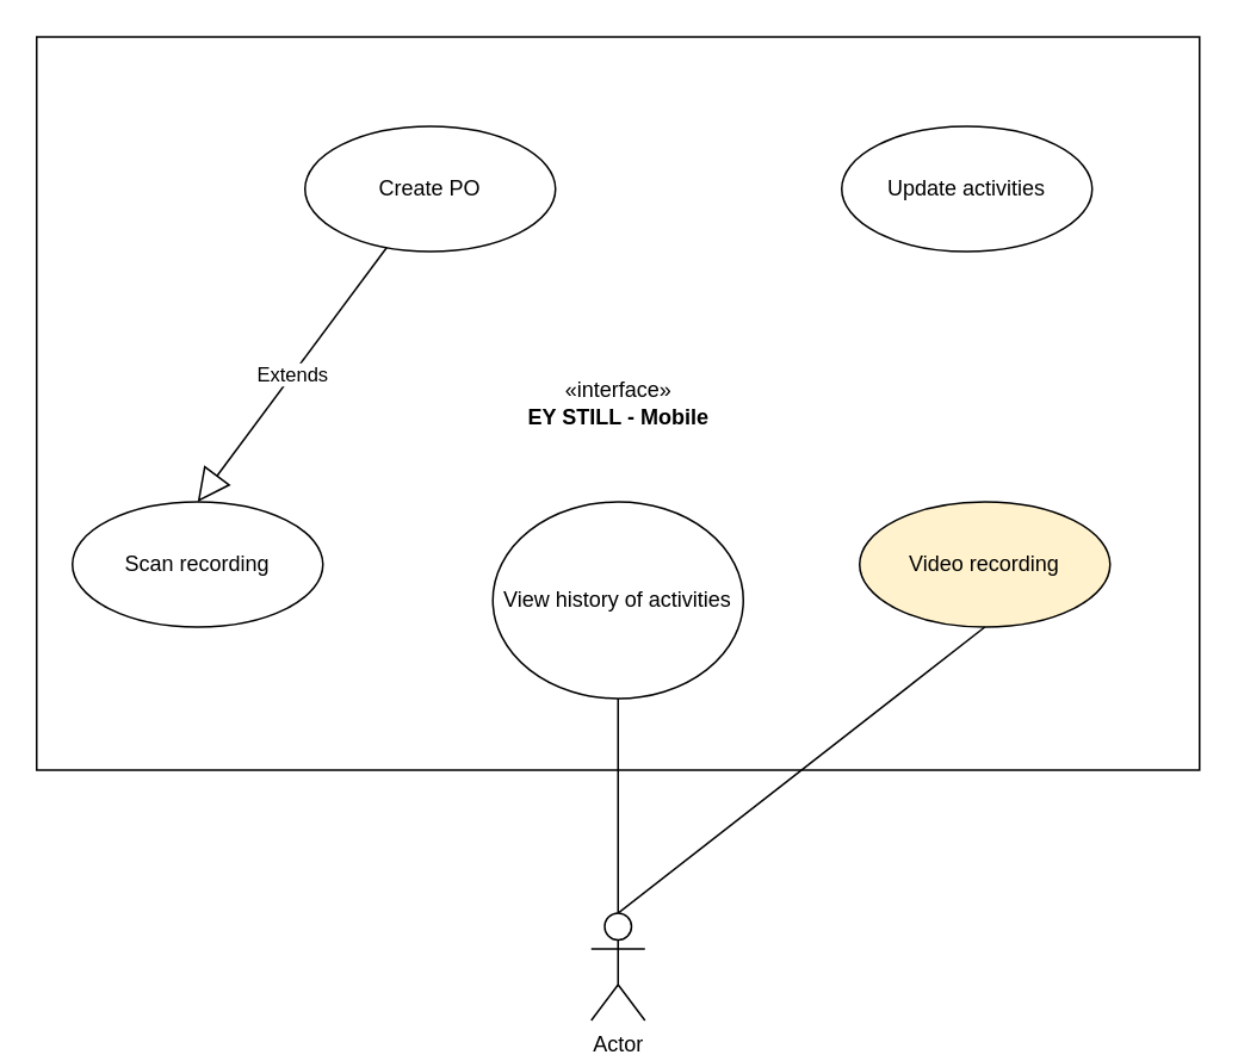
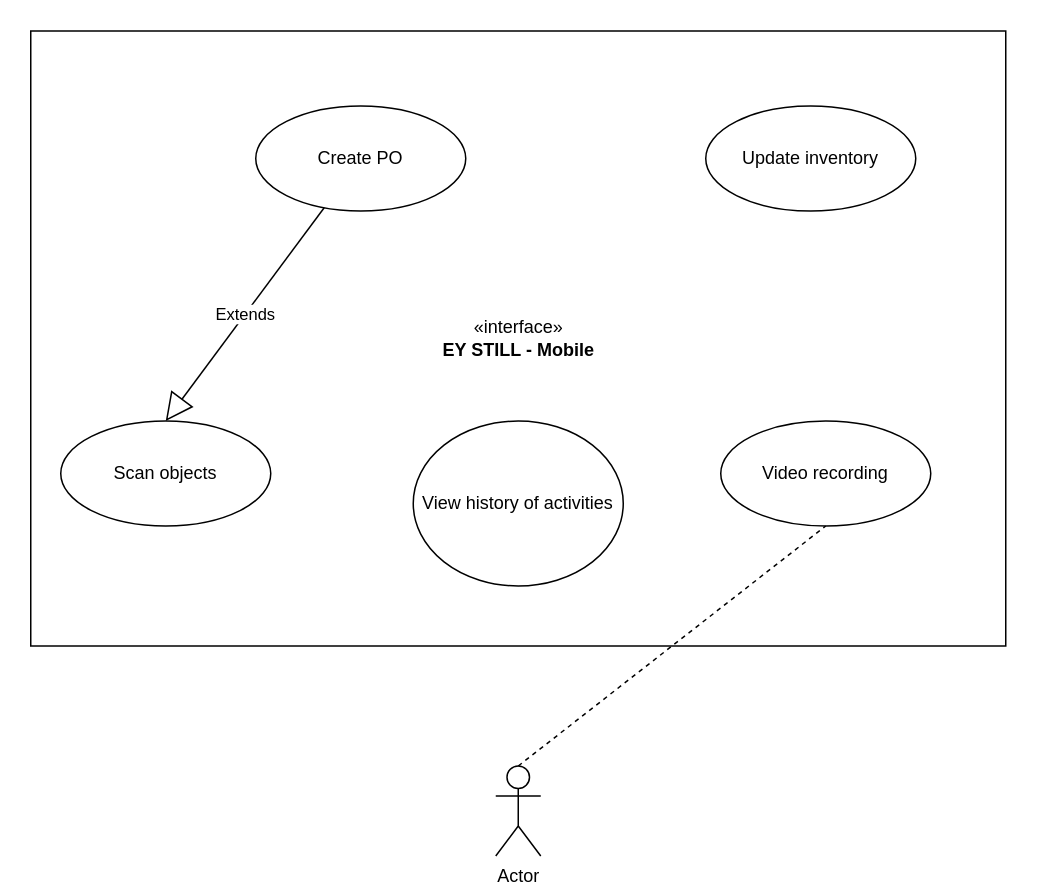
- <mxCell id="7" value="Update activities" style="ellipse;whiteSpace=wrap;html=1;" parent="1" vertex="1"><mxGeometry x="470" y="70" width="140" height="70" as="geometry" /></mxCell>
+ <mxCell id="7" value="Update inventory" style="ellipse;whiteSpace=wrap;html=1;" parent="1" vertex="1"><mxGeometry x="470" y="70" width="140" height="70" as="geometry" /></mxCell>
- <mxCell id="4" value="Scan recording" style="ellipse;whiteSpace=wrap;html=1;" parent="1" vertex="1"><mxGeometry x="40" y="280" width="140" height="70" as="geometry" /></mxCell>
+ <mxCell id="4" value="Scan objects" style="ellipse;whiteSpace=wrap;html=1;" parent="1" vertex="1"><mxGeometry x="40" y="280" width="140" height="70" as="geometry" /></mxCell>
- <mxCell id="5" value="Video recording" style="ellipse;whiteSpace=wrap;html=1;fillColor=#fff2cc;" parent="1" vertex="1"><mxGeometry x="480" y="280" width="140" height="70" as="geometry" /></mxCell>
+ <mxCell id="5" value="Video recording" style="ellipse;whiteSpace=wrap;html=1;" parent="1" vertex="1"><mxGeometry x="480" y="280" width="140" height="70" as="geometry" /></mxCell>
- <mxCell id="10" value="" style="endArrow=none;html=1;rounded=0;entryX=0.5;entryY=1;entryDx=0;entryDy=0;exitX=0.5;exitY=0;exitDx=0;exitDy=0;exitPerimeter=0;" parent="1" source="3" target="5" edge="1"><mxGeometry width="50" height="50" relative="1" as="geometry"><mxPoint x="350" y="510" as="sourcePoint" /><mxPoint x="339.103" y="359.997" as="targetPoint" /></mxGeometry></mxCell>
+ <mxCell id="10" value="" style="endArrow=none;html=1;rounded=0;entryX=0.5;entryY=1;entryDx=0;entryDy=0;exitX=0.5;exitY=0;exitDx=0;exitDy=0;exitPerimeter=0;dashed=1;" parent="1" source="3" target="5" edge="1"><mxGeometry width="50" height="50" relative="1" as="geometry"><mxPoint x="350" y="510" as="sourcePoint" /><mxPoint x="339.103" y="359.997" as="targetPoint" /></mxGeometry></mxCell>
- <mxCell id="9" value="" style="endArrow=none;html=1;rounded=0;exitX=0.5;exitY=0;exitDx=0;exitDy=0;exitPerimeter=0;" parent="1" source="3" target="8" edge="1"><mxGeometry width="50" height="50" relative="1" as="geometry"><mxPoint x="240" y="380" as="sourcePoint" /><mxPoint x="290" y="330" as="targetPoint" /></mxGeometry></mxCell>
